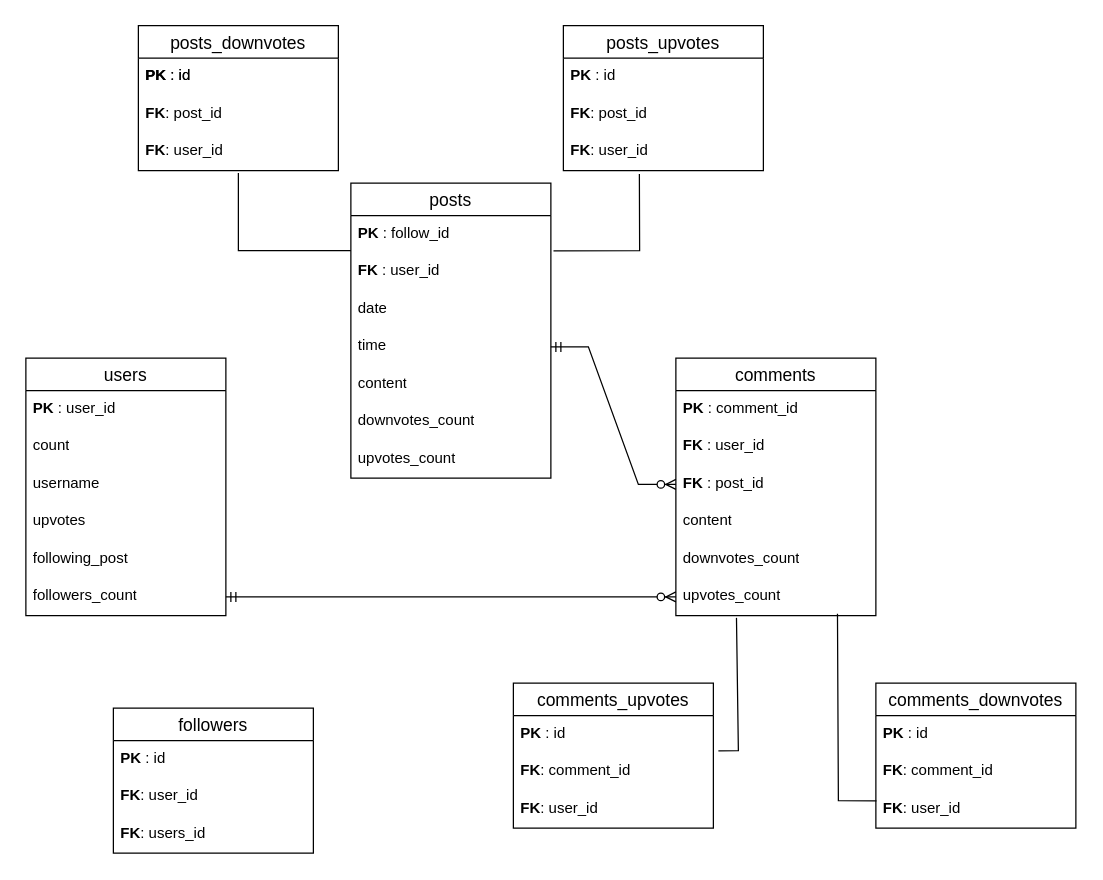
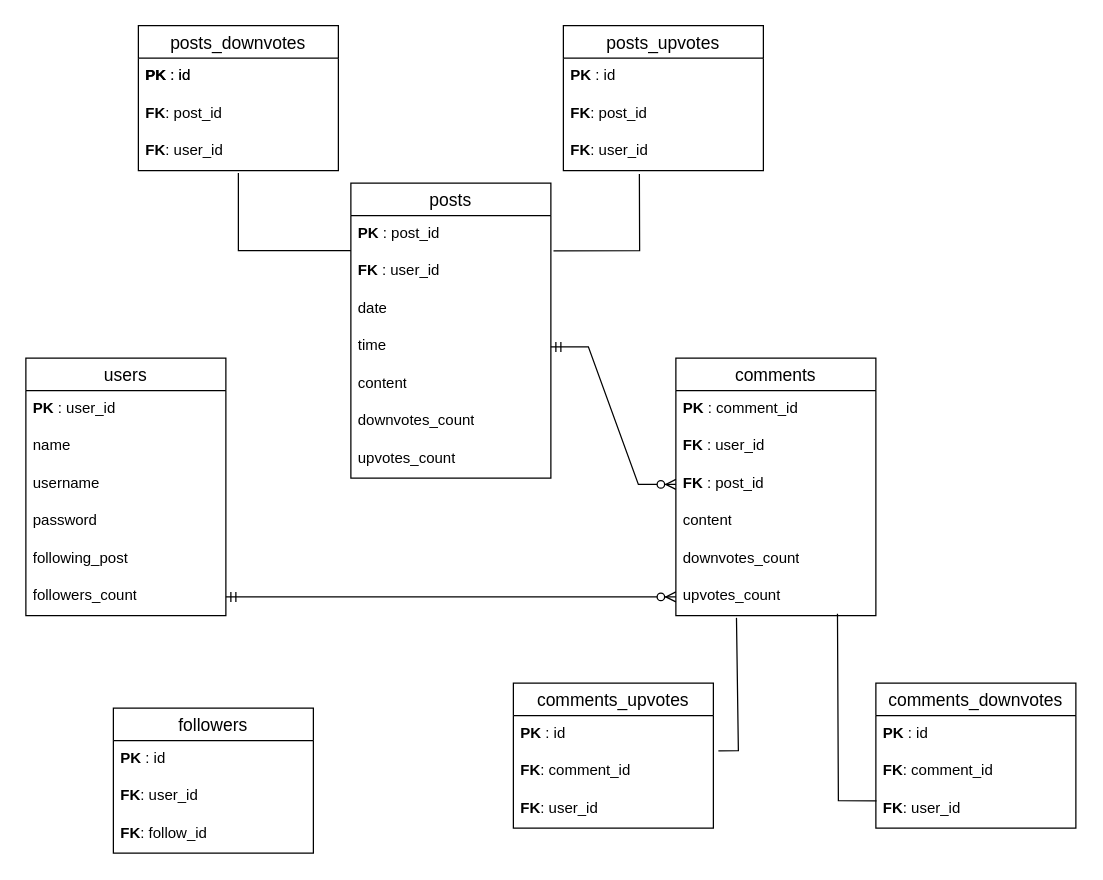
- <mxCell id="26" value="&lt;b&gt;PK&lt;/b&gt;&amp;nbsp;: follow_id" style="text;strokeColor=none;fillColor=none;spacingLeft=4;spacingRight=4;overflow=hidden;rotatable=0;points=[[0,0.5],[1,0.5]];portConstraint=eastwest;fontSize=12;whiteSpace=wrap;html=1;" parent="25" vertex="1"><mxGeometry y="26" width="160" height="30" as="geometry" /></mxCell>
+ <mxCell id="26" value="&lt;b&gt;PK&lt;/b&gt;&amp;nbsp;: post_id" style="text;strokeColor=none;fillColor=none;spacingLeft=4;spacingRight=4;overflow=hidden;rotatable=0;points=[[0,0.5],[1,0.5]];portConstraint=eastwest;fontSize=12;whiteSpace=wrap;html=1;" parent="25" vertex="1"><mxGeometry y="26" width="160" height="30" as="geometry" /></mxCell>
- <mxCell id="20" value="count" style="text;strokeColor=none;fillColor=none;spacingLeft=4;spacingRight=4;overflow=hidden;rotatable=0;points=[[0,0.5],[1,0.5]];portConstraint=eastwest;fontSize=12;whiteSpace=wrap;html=1;" parent="18" vertex="1"><mxGeometry y="56" width="160" height="30" as="geometry" /></mxCell>
+ <mxCell id="20" value="name" style="text;strokeColor=none;fillColor=none;spacingLeft=4;spacingRight=4;overflow=hidden;rotatable=0;points=[[0,0.5],[1,0.5]];portConstraint=eastwest;fontSize=12;whiteSpace=wrap;html=1;" parent="18" vertex="1"><mxGeometry y="56" width="160" height="30" as="geometry" /></mxCell>
- <mxCell id="22" value="upvotes" style="text;strokeColor=none;fillColor=none;spacingLeft=4;spacingRight=4;overflow=hidden;rotatable=0;points=[[0,0.5],[1,0.5]];portConstraint=eastwest;fontSize=12;whiteSpace=wrap;html=1;" parent="18" vertex="1"><mxGeometry y="116" width="160" height="30" as="geometry" /></mxCell>
+ <mxCell id="22" value="password" style="text;strokeColor=none;fillColor=none;spacingLeft=4;spacingRight=4;overflow=hidden;rotatable=0;points=[[0,0.5],[1,0.5]];portConstraint=eastwest;fontSize=12;whiteSpace=wrap;html=1;" parent="18" vertex="1"><mxGeometry y="116" width="160" height="30" as="geometry" /></mxCell>
- <mxCell id="17" value="&lt;b&gt;FK&lt;/b&gt;: users_id" style="text;strokeColor=none;fillColor=none;spacingLeft=4;spacingRight=4;overflow=hidden;rotatable=0;points=[[0,0.5],[1,0.5]];portConstraint=eastwest;fontSize=12;whiteSpace=wrap;html=1;" parent="14" vertex="1"><mxGeometry y="86" width="160" height="30" as="geometry" /></mxCell>
+ <mxCell id="17" value="&lt;b&gt;FK&lt;/b&gt;: follow_id" style="text;strokeColor=none;fillColor=none;spacingLeft=4;spacingRight=4;overflow=hidden;rotatable=0;points=[[0,0.5],[1,0.5]];portConstraint=eastwest;fontSize=12;whiteSpace=wrap;html=1;" parent="14" vertex="1"><mxGeometry y="86" width="160" height="30" as="geometry" /></mxCell>
